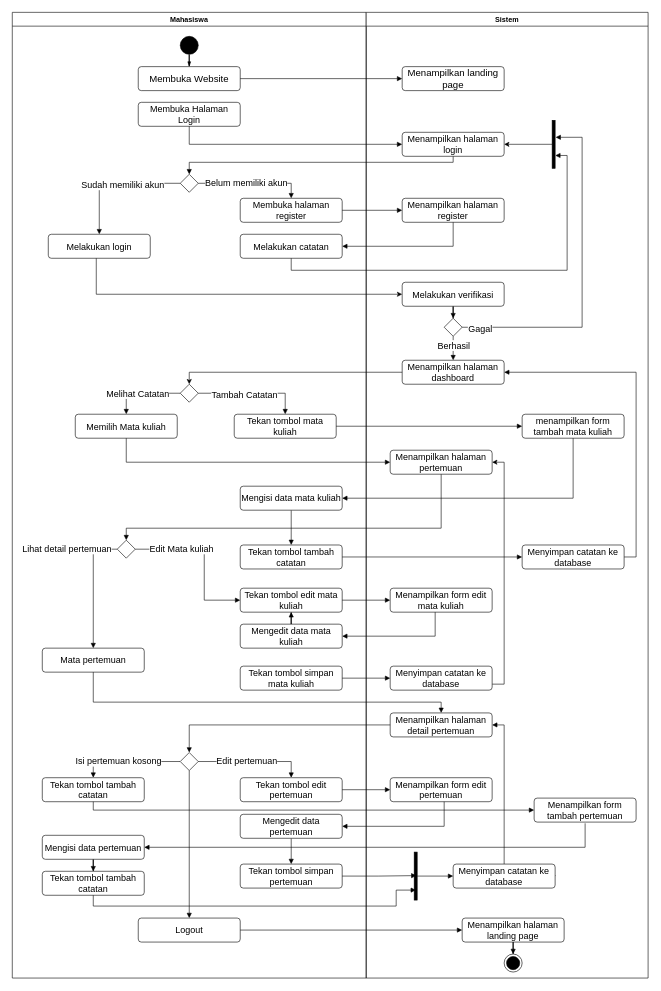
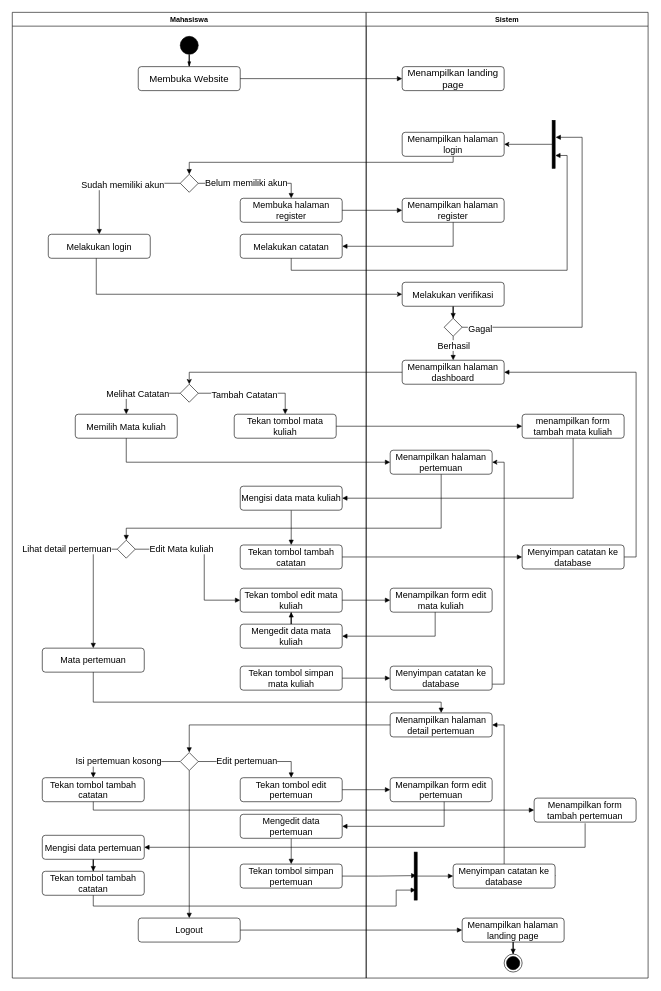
- <mxCell id="6" value="Membuka Halaman Login" style="html=1;align=center;verticalAlign=middle;rounded=1;absoluteArcSize=1;arcSize=10;dashed=0;whiteSpace=wrap;labelPosition=center;verticalLabelPosition=middle;fontSize=15;" parent="2" vertex="1"><mxGeometry x="210" y="150" width="170" height="40" as="geometry" /></mxCell>
- <mxCell id="94" style="edgeStyle=orthogonalEdgeStyle;rounded=0;orthogonalLoop=1;jettySize=auto;html=1;entryX=0;entryY=0.5;entryDx=0;entryDy=0;strokeColor=default;align=center;verticalAlign=middle;fontFamily=Helvetica;fontSize=11;fontColor=default;labelBackgroundColor=default;endArrow=block;endFill=1;" parent="1" source="6" target="53" edge="1"><mxGeometry relative="1" as="geometry"><Array as="points"><mxPoint x="315" y="240" /></Array></mxGeometry></mxCell>
